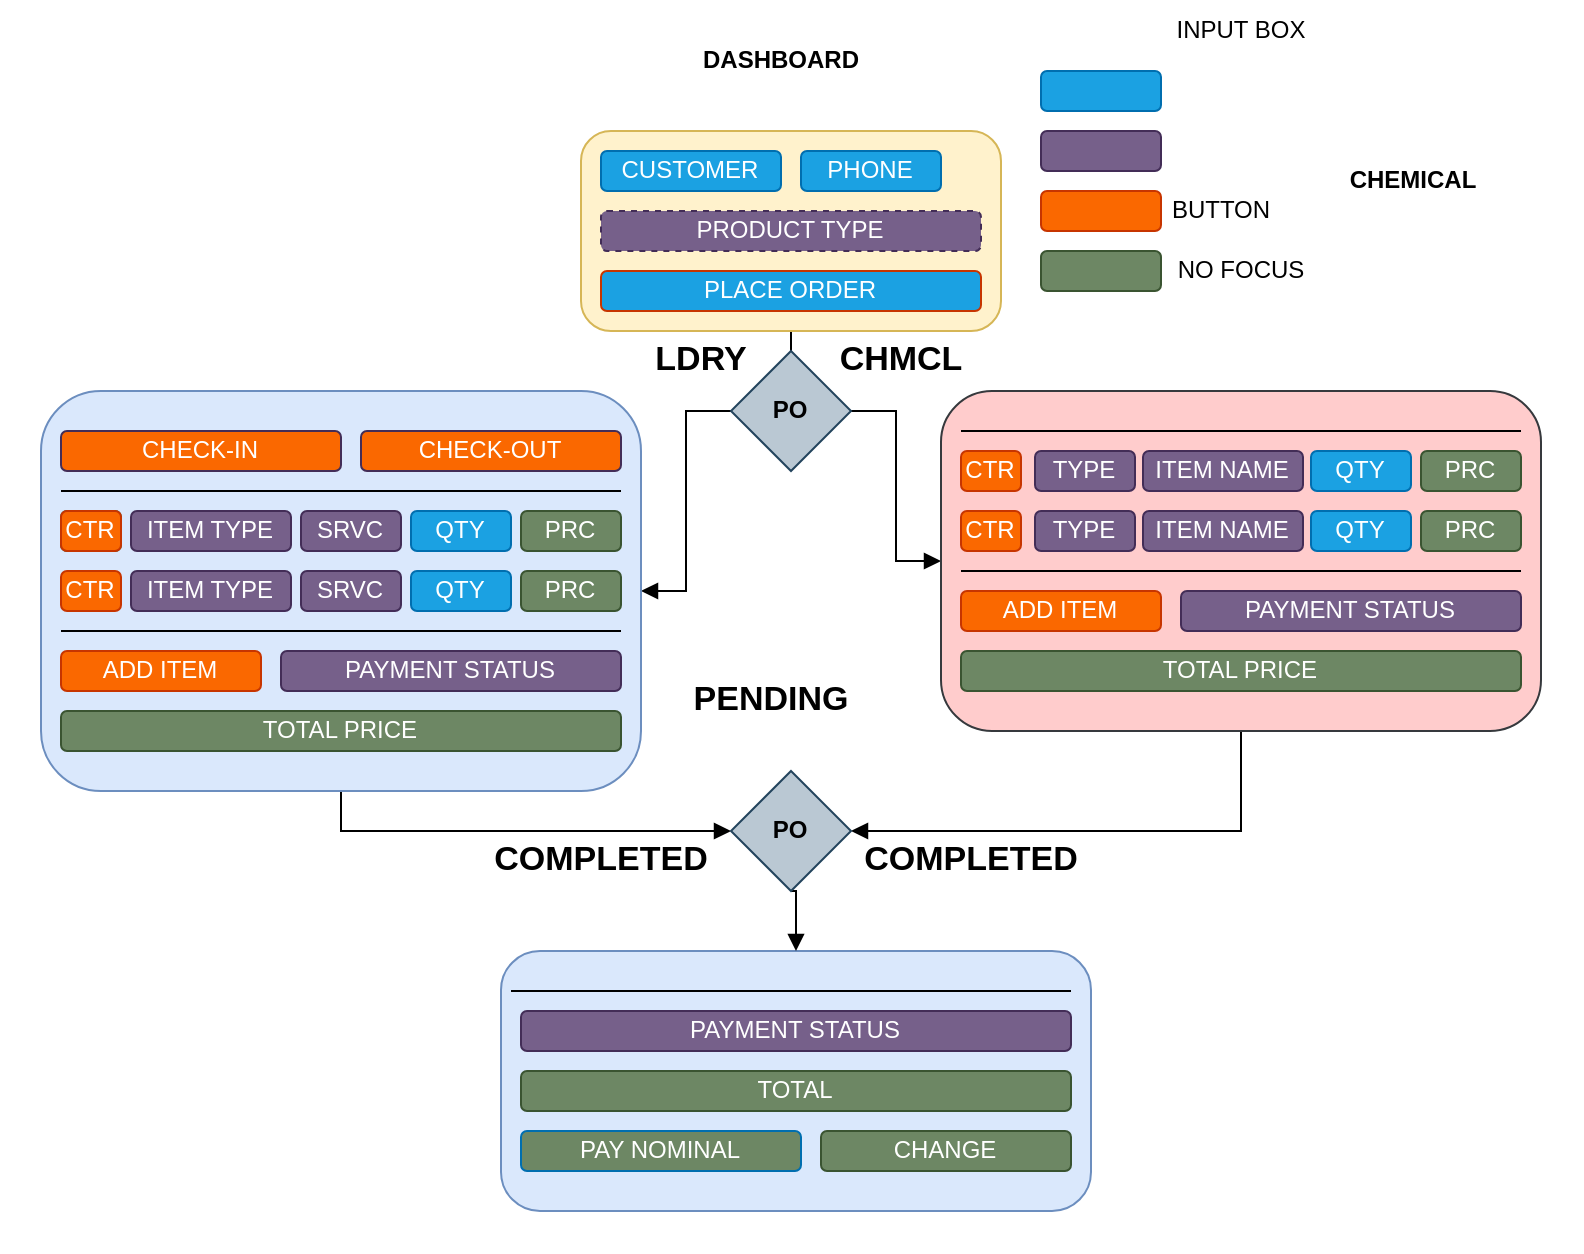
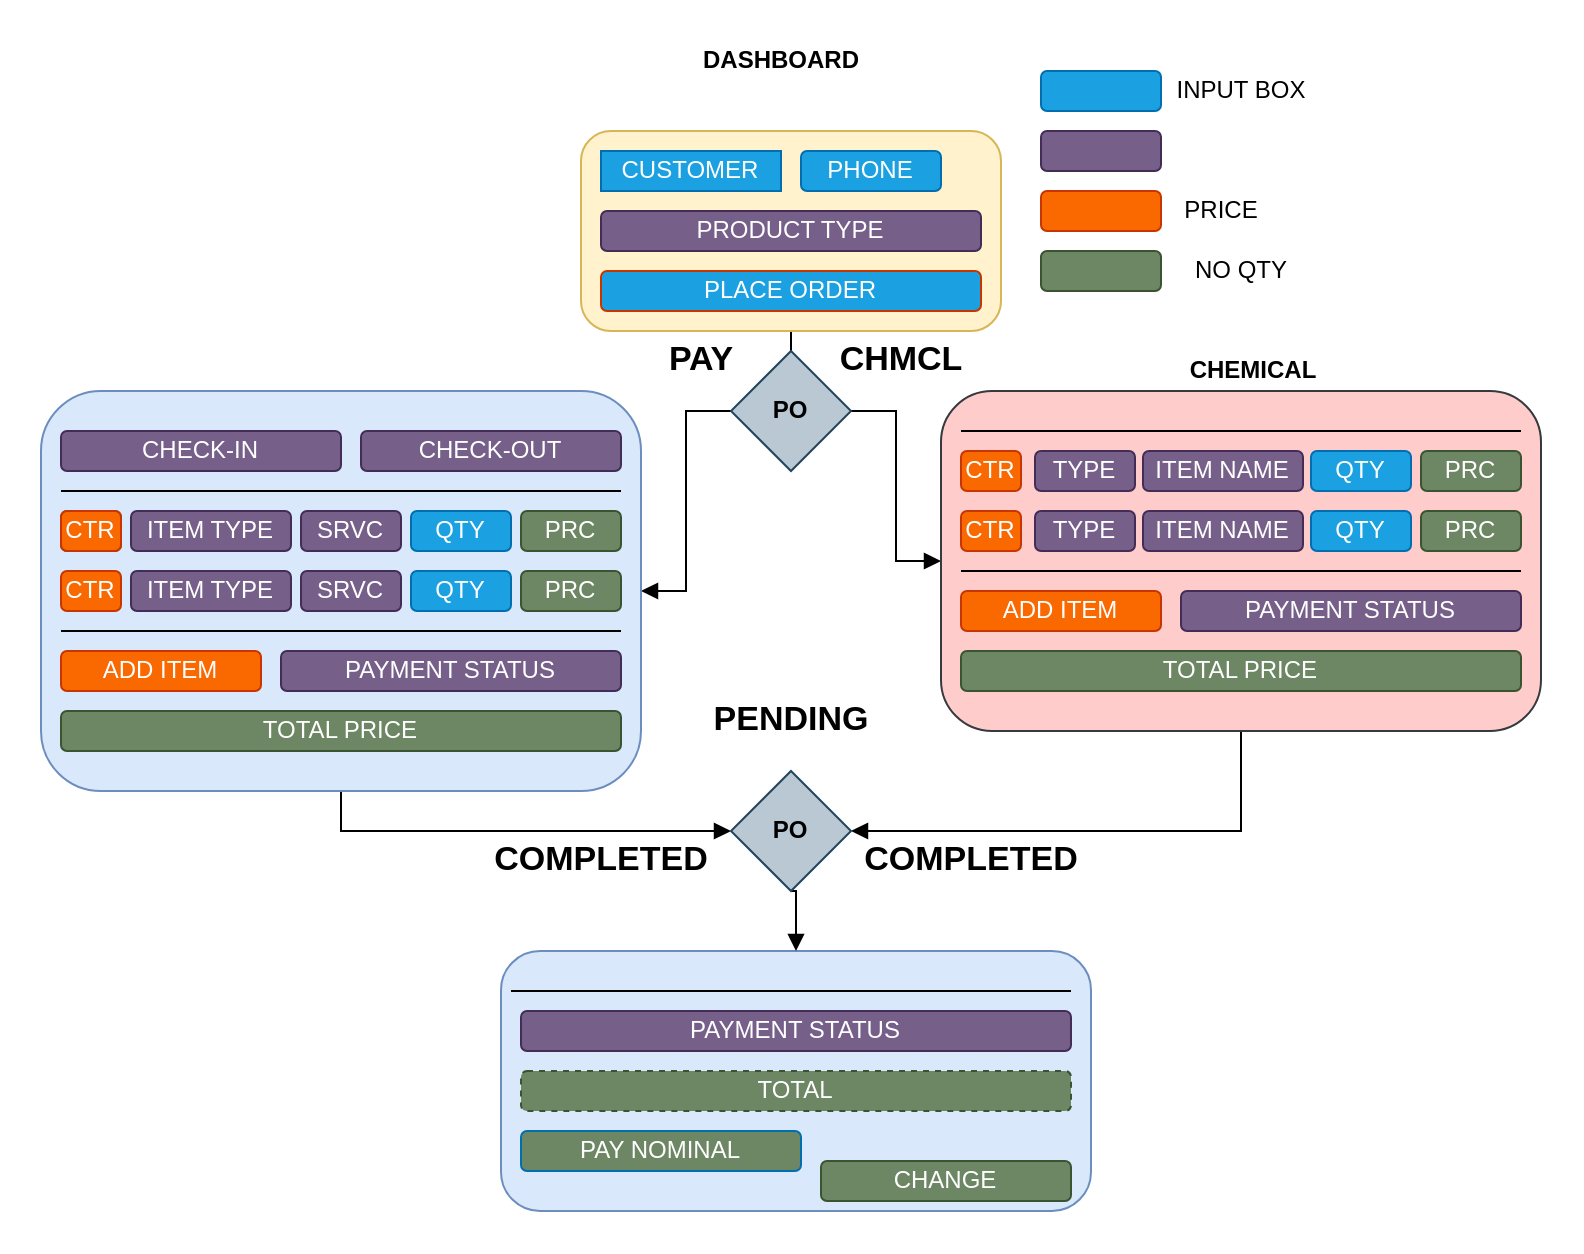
- <mxCell id="15" value="INPUT BOX" style="text;html=1;align=center;verticalAlign=middle;resizable=0;points=[];autosize=1;" parent="1" vertex="1"><mxGeometry x="580" y="5" width="80" height="20" as="geometry" /></mxCell>
+ <mxCell id="15" value="INPUT BOX" style="text;html=1;align=center;verticalAlign=middle;resizable=0;points=[];autosize=1;" parent="1" vertex="1"><mxGeometry x="580" y="35" width="80" height="20" as="geometry" /></mxCell>
- <mxCell id="22" value="CUSTOMER" style="rounded=1;whiteSpace=wrap;html=1;fillColor=#1ba1e2;strokeColor=#006EAF;fontColor=#ffffff;" parent="1" vertex="1"><mxGeometry x="300" y="75" width="90" height="20" as="geometry" /></mxCell>
+ <mxCell id="22" value="CUSTOMER" style="whiteSpace=wrap;html=1;fillColor=#1ba1e2;strokeColor=#006EAF;fontColor=#ffffff;rounded=0;" parent="1" vertex="1"><mxGeometry x="300" y="75" width="90" height="20" as="geometry" /></mxCell>
- <mxCell id="6" value="CHEMICAL" style="text;html=1;align=center;verticalAlign=middle;resizable=0;points=[];autosize=1;fontStyle=1" parent="1" vertex="1"><mxGeometry x="666" y="80" width="80" height="20" as="geometry" /></mxCell>
+ <mxCell id="6" value="CHEMICAL" style="text;html=1;align=center;verticalAlign=middle;resizable=0;points=[];autosize=1;fontStyle=1" parent="1" vertex="1"><mxGeometry x="586" y="175" width="80" height="20" as="geometry" /></mxCell>
- <mxCell id="27" value="BUTTON" style="text;html=1;align=center;verticalAlign=middle;resizable=0;points=[];autosize=1;" parent="1" vertex="1"><mxGeometry x="580" y="95" width="60" height="20" as="geometry" /></mxCell>
+ <mxCell id="27" value="PRICE" style="text;html=1;align=center;verticalAlign=middle;resizable=0;points=[];autosize=1;" parent="1" vertex="1"><mxGeometry x="580" y="95" width="60" height="20" as="geometry" /></mxCell>
- <mxCell id="24" value="PRODUCT TYPE" style="rounded=1;whiteSpace=wrap;html=1;fillColor=#76608a;strokeColor=#432D57;fontColor=#ffffff;dashed=1;" parent="1" vertex="1"><mxGeometry x="300" y="105" width="190" height="20" as="geometry" /></mxCell>
+ <mxCell id="24" value="PRODUCT TYPE" style="rounded=1;whiteSpace=wrap;html=1;fillColor=#76608a;strokeColor=#432D57;fontColor=#ffffff;" parent="1" vertex="1"><mxGeometry x="300" y="105" width="190" height="20" as="geometry" /></mxCell>
- <mxCell id="34" value="NO FOCUS" style="text;html=1;align=center;verticalAlign=middle;resizable=0;points=[];autosize=1;" parent="1" vertex="1"><mxGeometry x="580" y="125" width="80" height="20" as="geometry" /></mxCell>
+ <mxCell id="34" value="NO QTY" style="text;html=1;align=center;verticalAlign=middle;resizable=0;points=[];autosize=1;" parent="1" vertex="1"><mxGeometry x="580" y="125" width="80" height="20" as="geometry" /></mxCell>
- <mxCell id="41" value="LDRY" style="text;html=1;align=center;verticalAlign=middle;resizable=0;points=[];autosize=1;fontStyle=1;fontSize=17;" parent="1" vertex="1"><mxGeometry x="320" y="165" width="60" height="30" as="geometry" /></mxCell>
+ <mxCell id="41" value="PAY" style="text;html=1;align=center;verticalAlign=middle;resizable=0;points=[];autosize=1;fontStyle=1;fontSize=17;" parent="1" vertex="1"><mxGeometry x="320" y="165" width="60" height="30" as="geometry" /></mxCell>
- <mxCell id="10" value="CHECK-IN" style="rounded=1;whiteSpace=wrap;html=1;fillColor=#fa6800;strokeColor=#432D57;fontColor=#ffffff;" parent="1" vertex="1"><mxGeometry x="30" y="215" width="140" height="20" as="geometry" /></mxCell>
+ <mxCell id="10" value="CHECK-IN" style="rounded=1;whiteSpace=wrap;html=1;fillColor=#76608a;strokeColor=#432D57;fontColor=#ffffff;" parent="1" vertex="1"><mxGeometry x="30" y="215" width="140" height="20" as="geometry" /></mxCell>
- <mxCell id="11" value="CHECK-OUT" style="rounded=1;whiteSpace=wrap;html=1;fillColor=#fa6800;strokeColor=#432D57;fontColor=#ffffff;" parent="1" vertex="1"><mxGeometry x="180" y="215" width="130" height="20" as="geometry" /></mxCell>
+ <mxCell id="11" value="CHECK-OUT" style="rounded=1;whiteSpace=wrap;html=1;fillColor=#76608a;strokeColor=#432D57;fontColor=#ffffff;" parent="1" vertex="1"><mxGeometry x="180" y="215" width="130" height="20" as="geometry" /></mxCell>
- <mxCell id="42" value="PENDING" style="text;html=1;align=center;verticalAlign=middle;resizable=0;points=[];autosize=1;fontStyle=1;fontSize=17;" parent="1" vertex="1"><mxGeometry x="340" y="335" width="90" height="30" as="geometry" /></mxCell>
+ <mxCell id="42" value="PENDING" style="text;html=1;align=center;verticalAlign=middle;resizable=0;points=[];autosize=1;fontStyle=1;fontSize=17;" parent="1" vertex="1"><mxGeometry x="350" y="345" width="90" height="30" as="geometry" /></mxCell>
- <mxCell id="45" value="TOTAL" style="rounded=1;whiteSpace=wrap;html=1;fillColor=#6d8764;strokeColor=#3A5431;fontColor=#ffffff;" parent="1" vertex="1"><mxGeometry x="260" y="535" width="275" height="20" as="geometry" /></mxCell>
+ <mxCell id="45" value="TOTAL" style="rounded=1;whiteSpace=wrap;html=1;fillColor=#6d8764;strokeColor=#3A5431;fontColor=#ffffff;dashed=1;" parent="1" vertex="1"><mxGeometry x="260" y="535" width="275" height="20" as="geometry" /></mxCell>
- <mxCell id="49" value="CHANGE" style="rounded=1;whiteSpace=wrap;html=1;fillColor=#6d8764;strokeColor=#3A5431;fontColor=#ffffff;" parent="1" vertex="1"><mxGeometry x="410" y="565" width="125" height="20" as="geometry" /></mxCell>
+ <mxCell id="49" value="CHANGE" style="rounded=1;whiteSpace=wrap;html=1;fillColor=#6d8764;strokeColor=#3A5431;fontColor=#ffffff;" parent="1" vertex="1"><mxGeometry x="410" y="580" width="125" height="20" as="geometry" /></mxCell>
